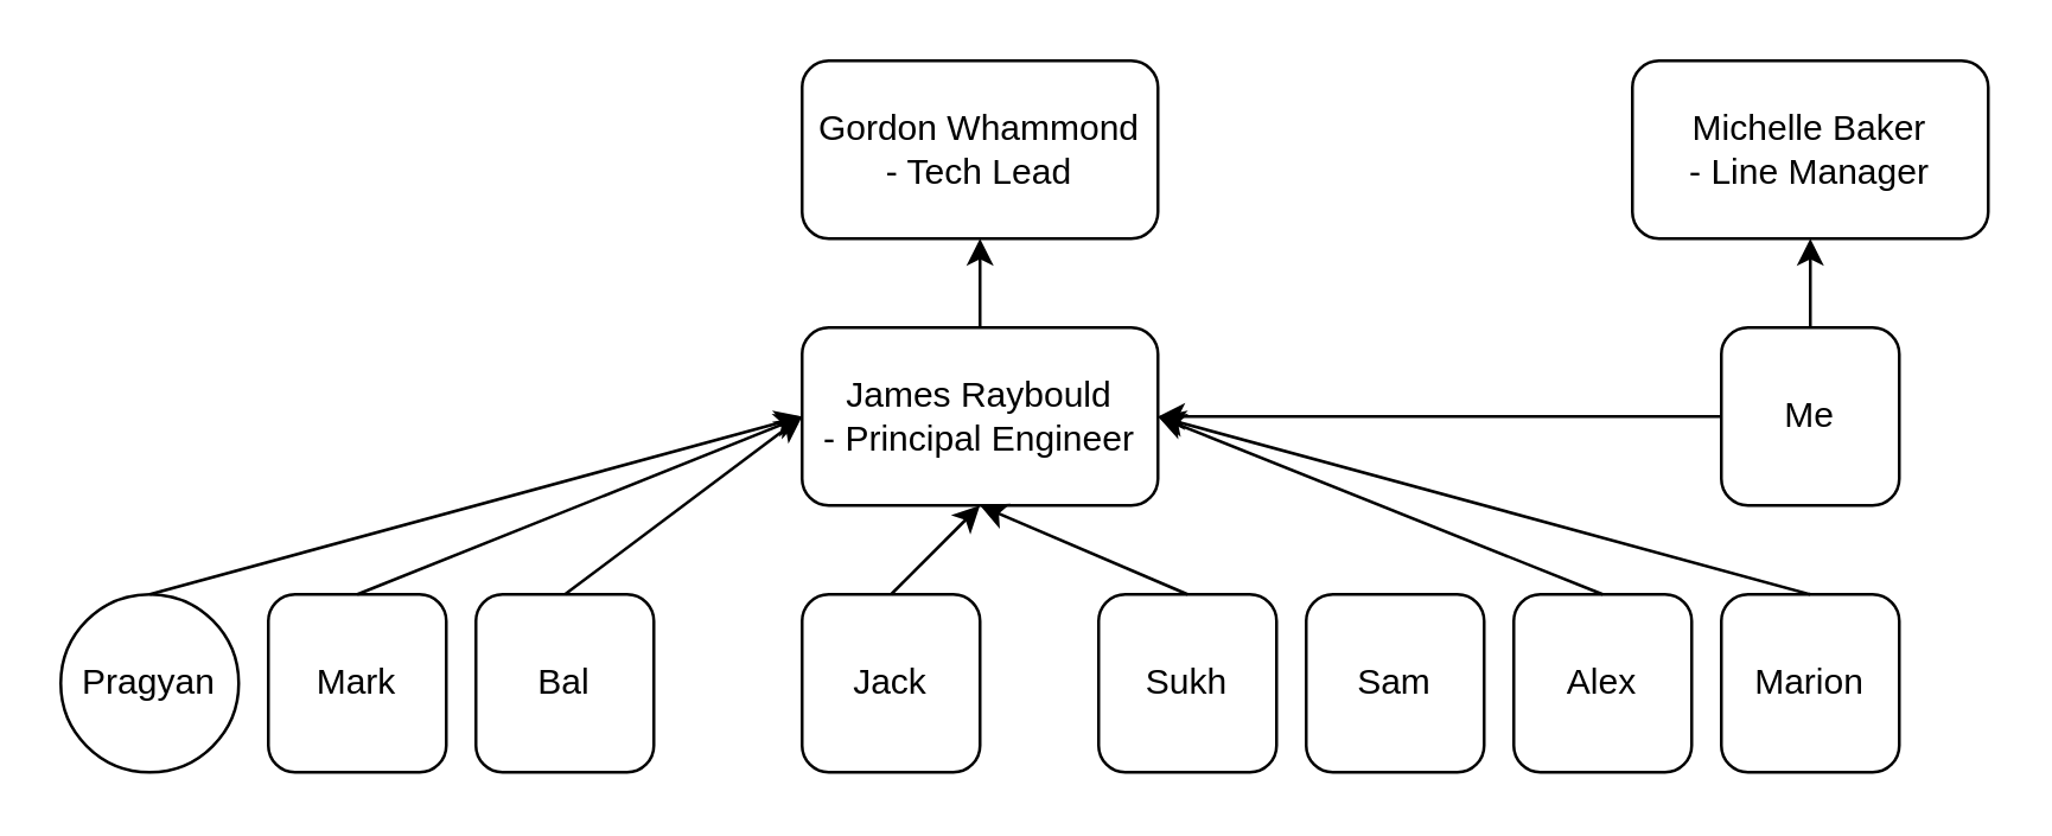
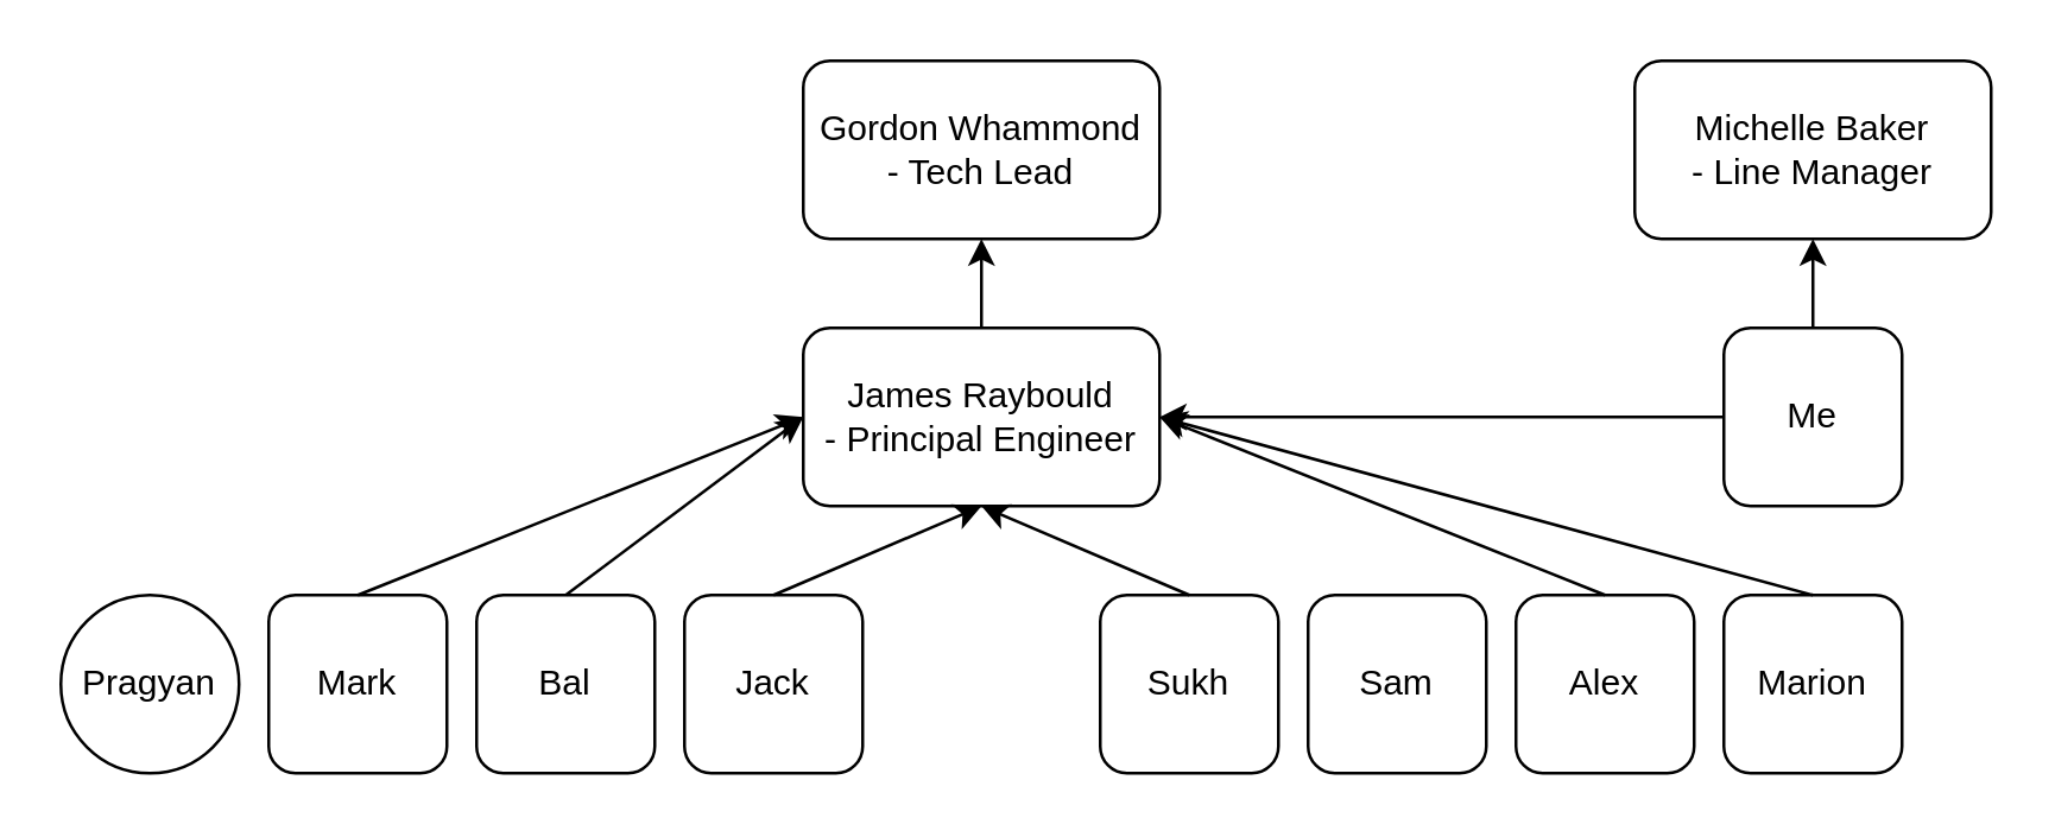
- <mxCell id="13" value="" style="endArrow=classic;html=1;rounded=0;exitX=0.5;exitY=0;exitDx=0;exitDy=0;entryX=0;entryY=0.5;entryDx=0;entryDy=0;" edge="1" parent="1" source="5" target="4"><mxGeometry width="50" height="50" relative="1" as="geometry"><mxPoint x="306" y="380" as="sourcePoint" /><mxPoint x="356" y="330" as="targetPoint" /></mxGeometry></mxCell>
- <mxCell id="8" value="Jack" style="rounded=1;whiteSpace=wrap;html=1;" vertex="1" parent="1"><mxGeometry x="270" y="200" width="60" height="60" as="geometry" /></mxCell>
+ <mxCell id="8" value="Jack" style="rounded=1;whiteSpace=wrap;html=1;" vertex="1" parent="1"><mxGeometry x="230" y="200" width="60" height="60" as="geometry" /></mxCell>
